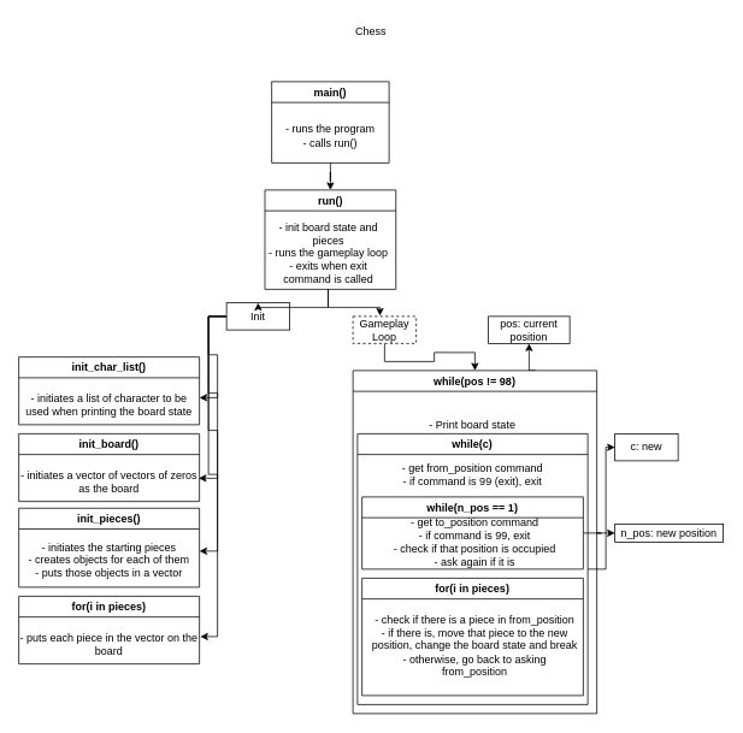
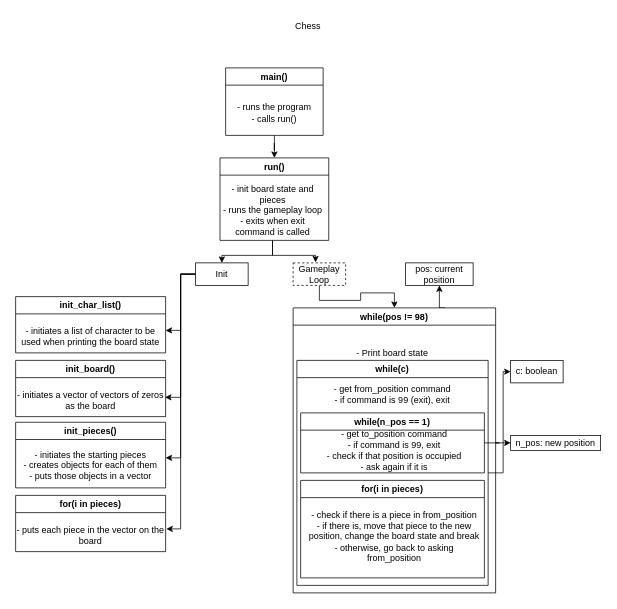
- <mxCell id="12" value="Init" style="rounded=0;whiteSpace=wrap;html=1;" vertex="1" parent="1"><mxGeometry x="250" y="335" width="70" height="30" as="geometry" /></mxCell>
+ <mxCell id="12" value="Init" style="rounded=0;whiteSpace=wrap;html=1;" vertex="1" parent="1"><mxGeometry x="260" y="350" width="70" height="30" as="geometry" /></mxCell>
- <mxCell id="25" value="c: new" style="rounded=0;whiteSpace=wrap;html=1;" vertex="1" parent="1"><mxGeometry x="680" y="480" width="70" height="30" as="geometry" /></mxCell>
+ <mxCell id="25" value="c: boolean" style="rounded=0;whiteSpace=wrap;html=1;" vertex="1" parent="1"><mxGeometry x="680" y="480" width="70" height="30" as="geometry" /></mxCell>
